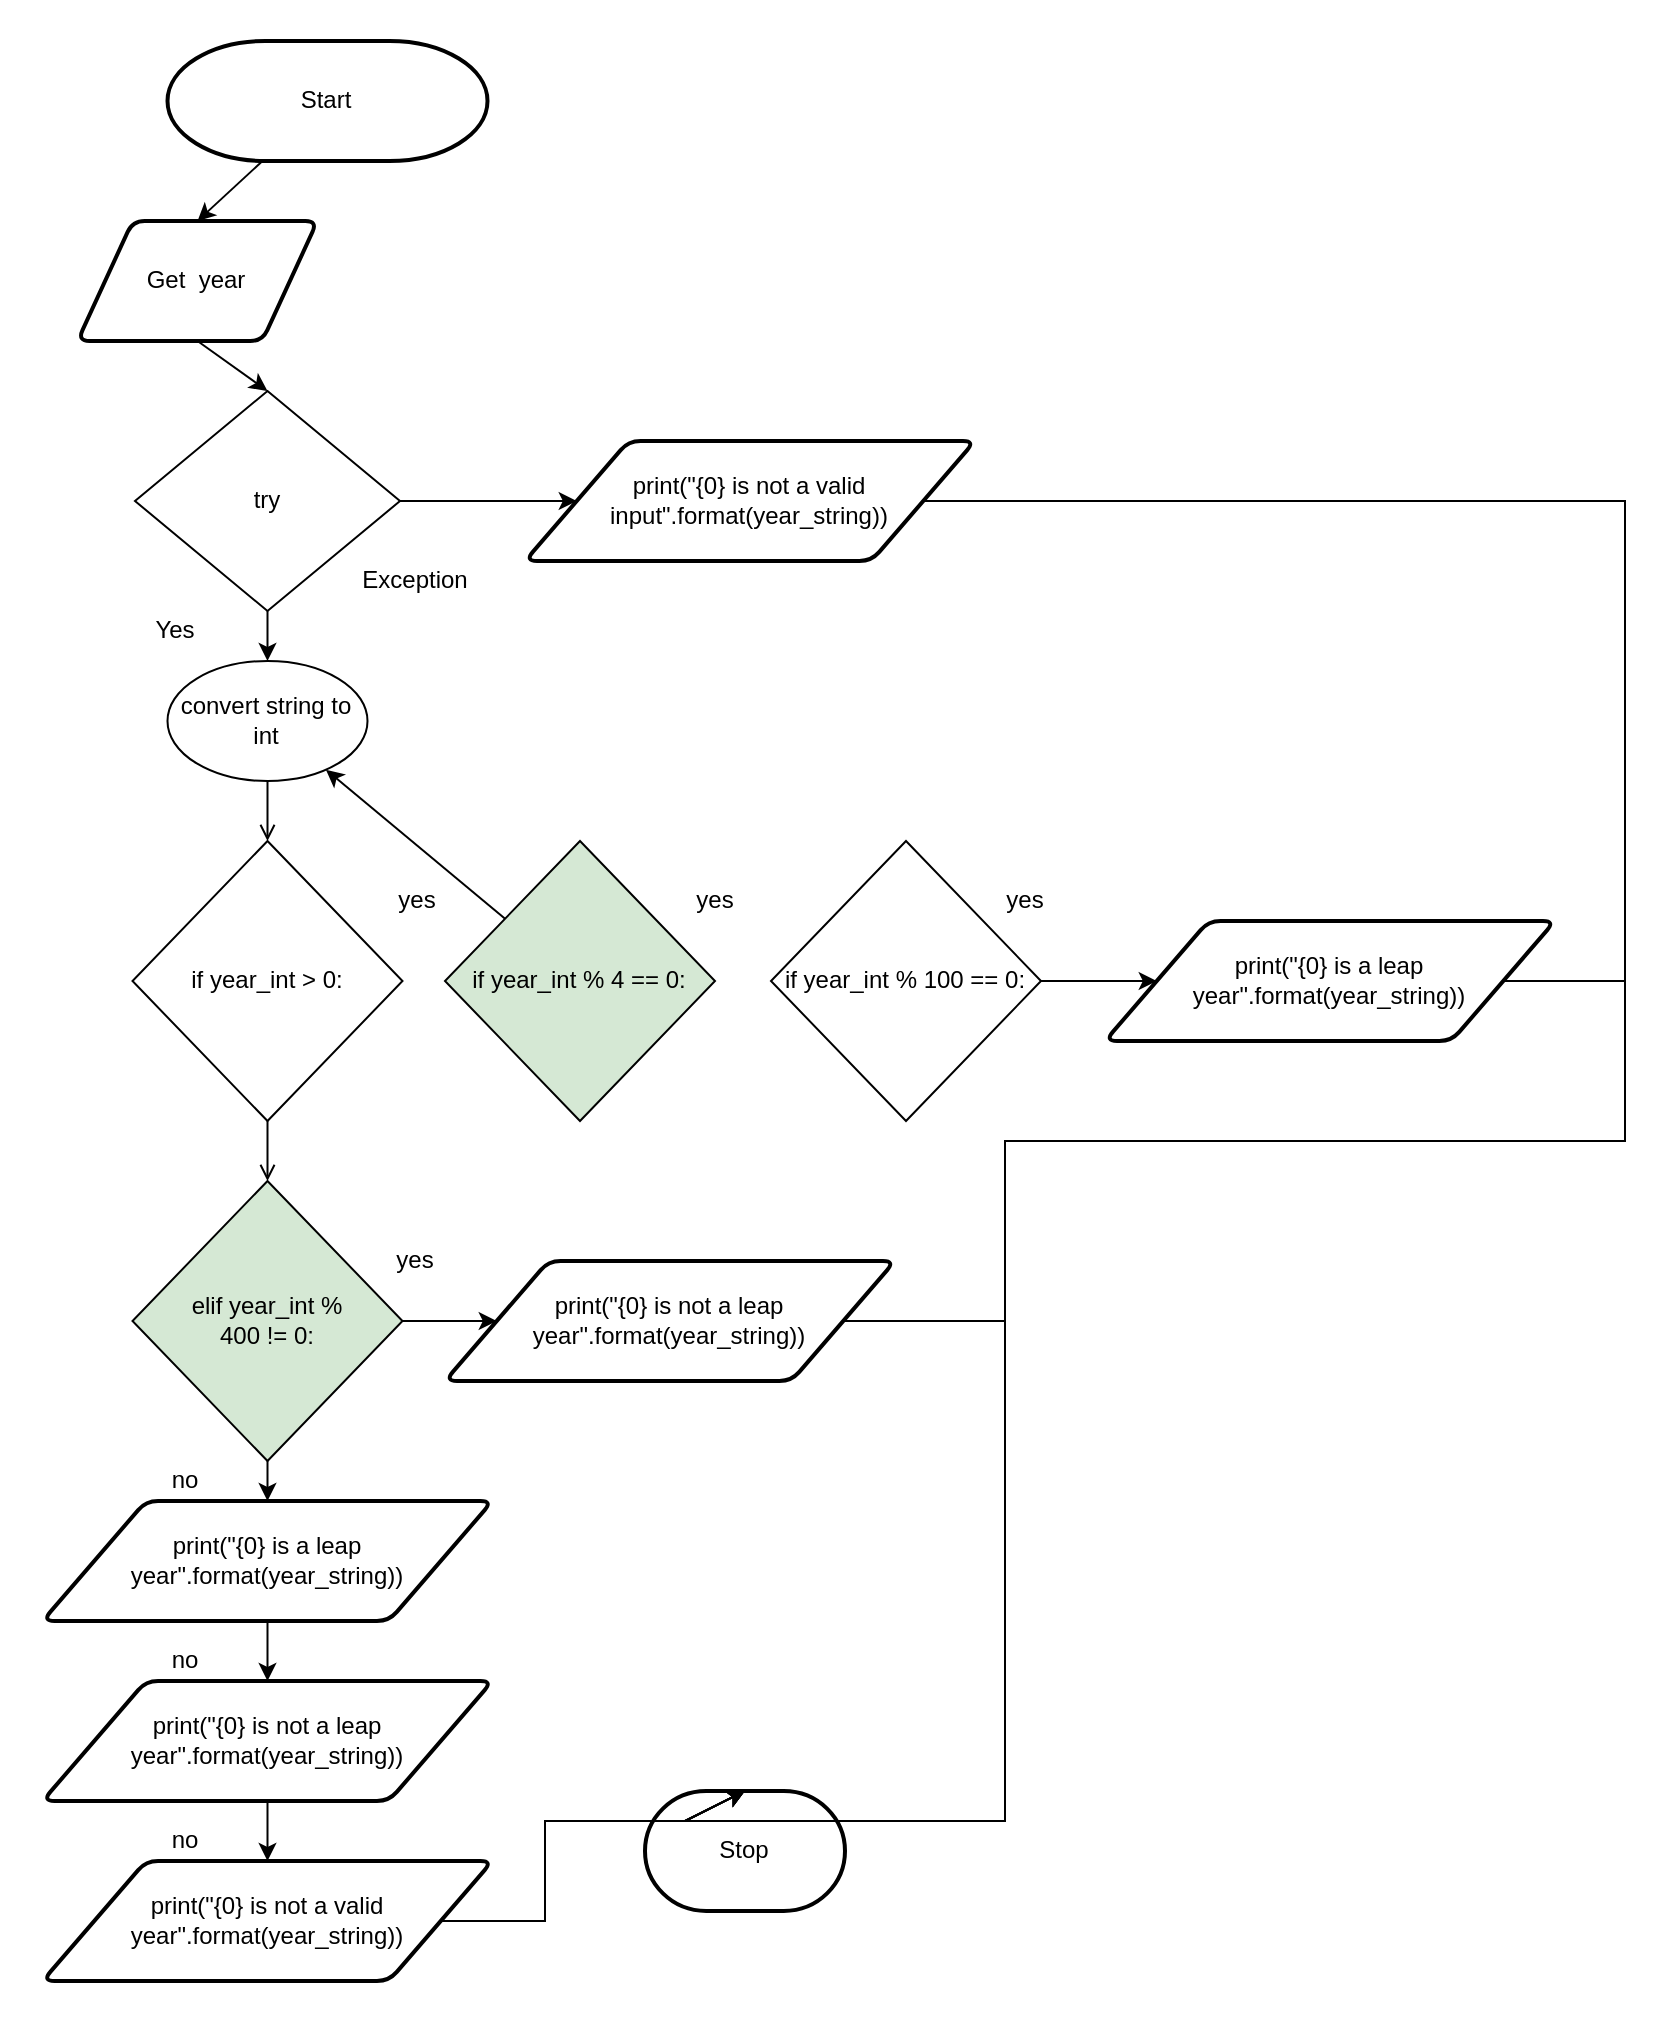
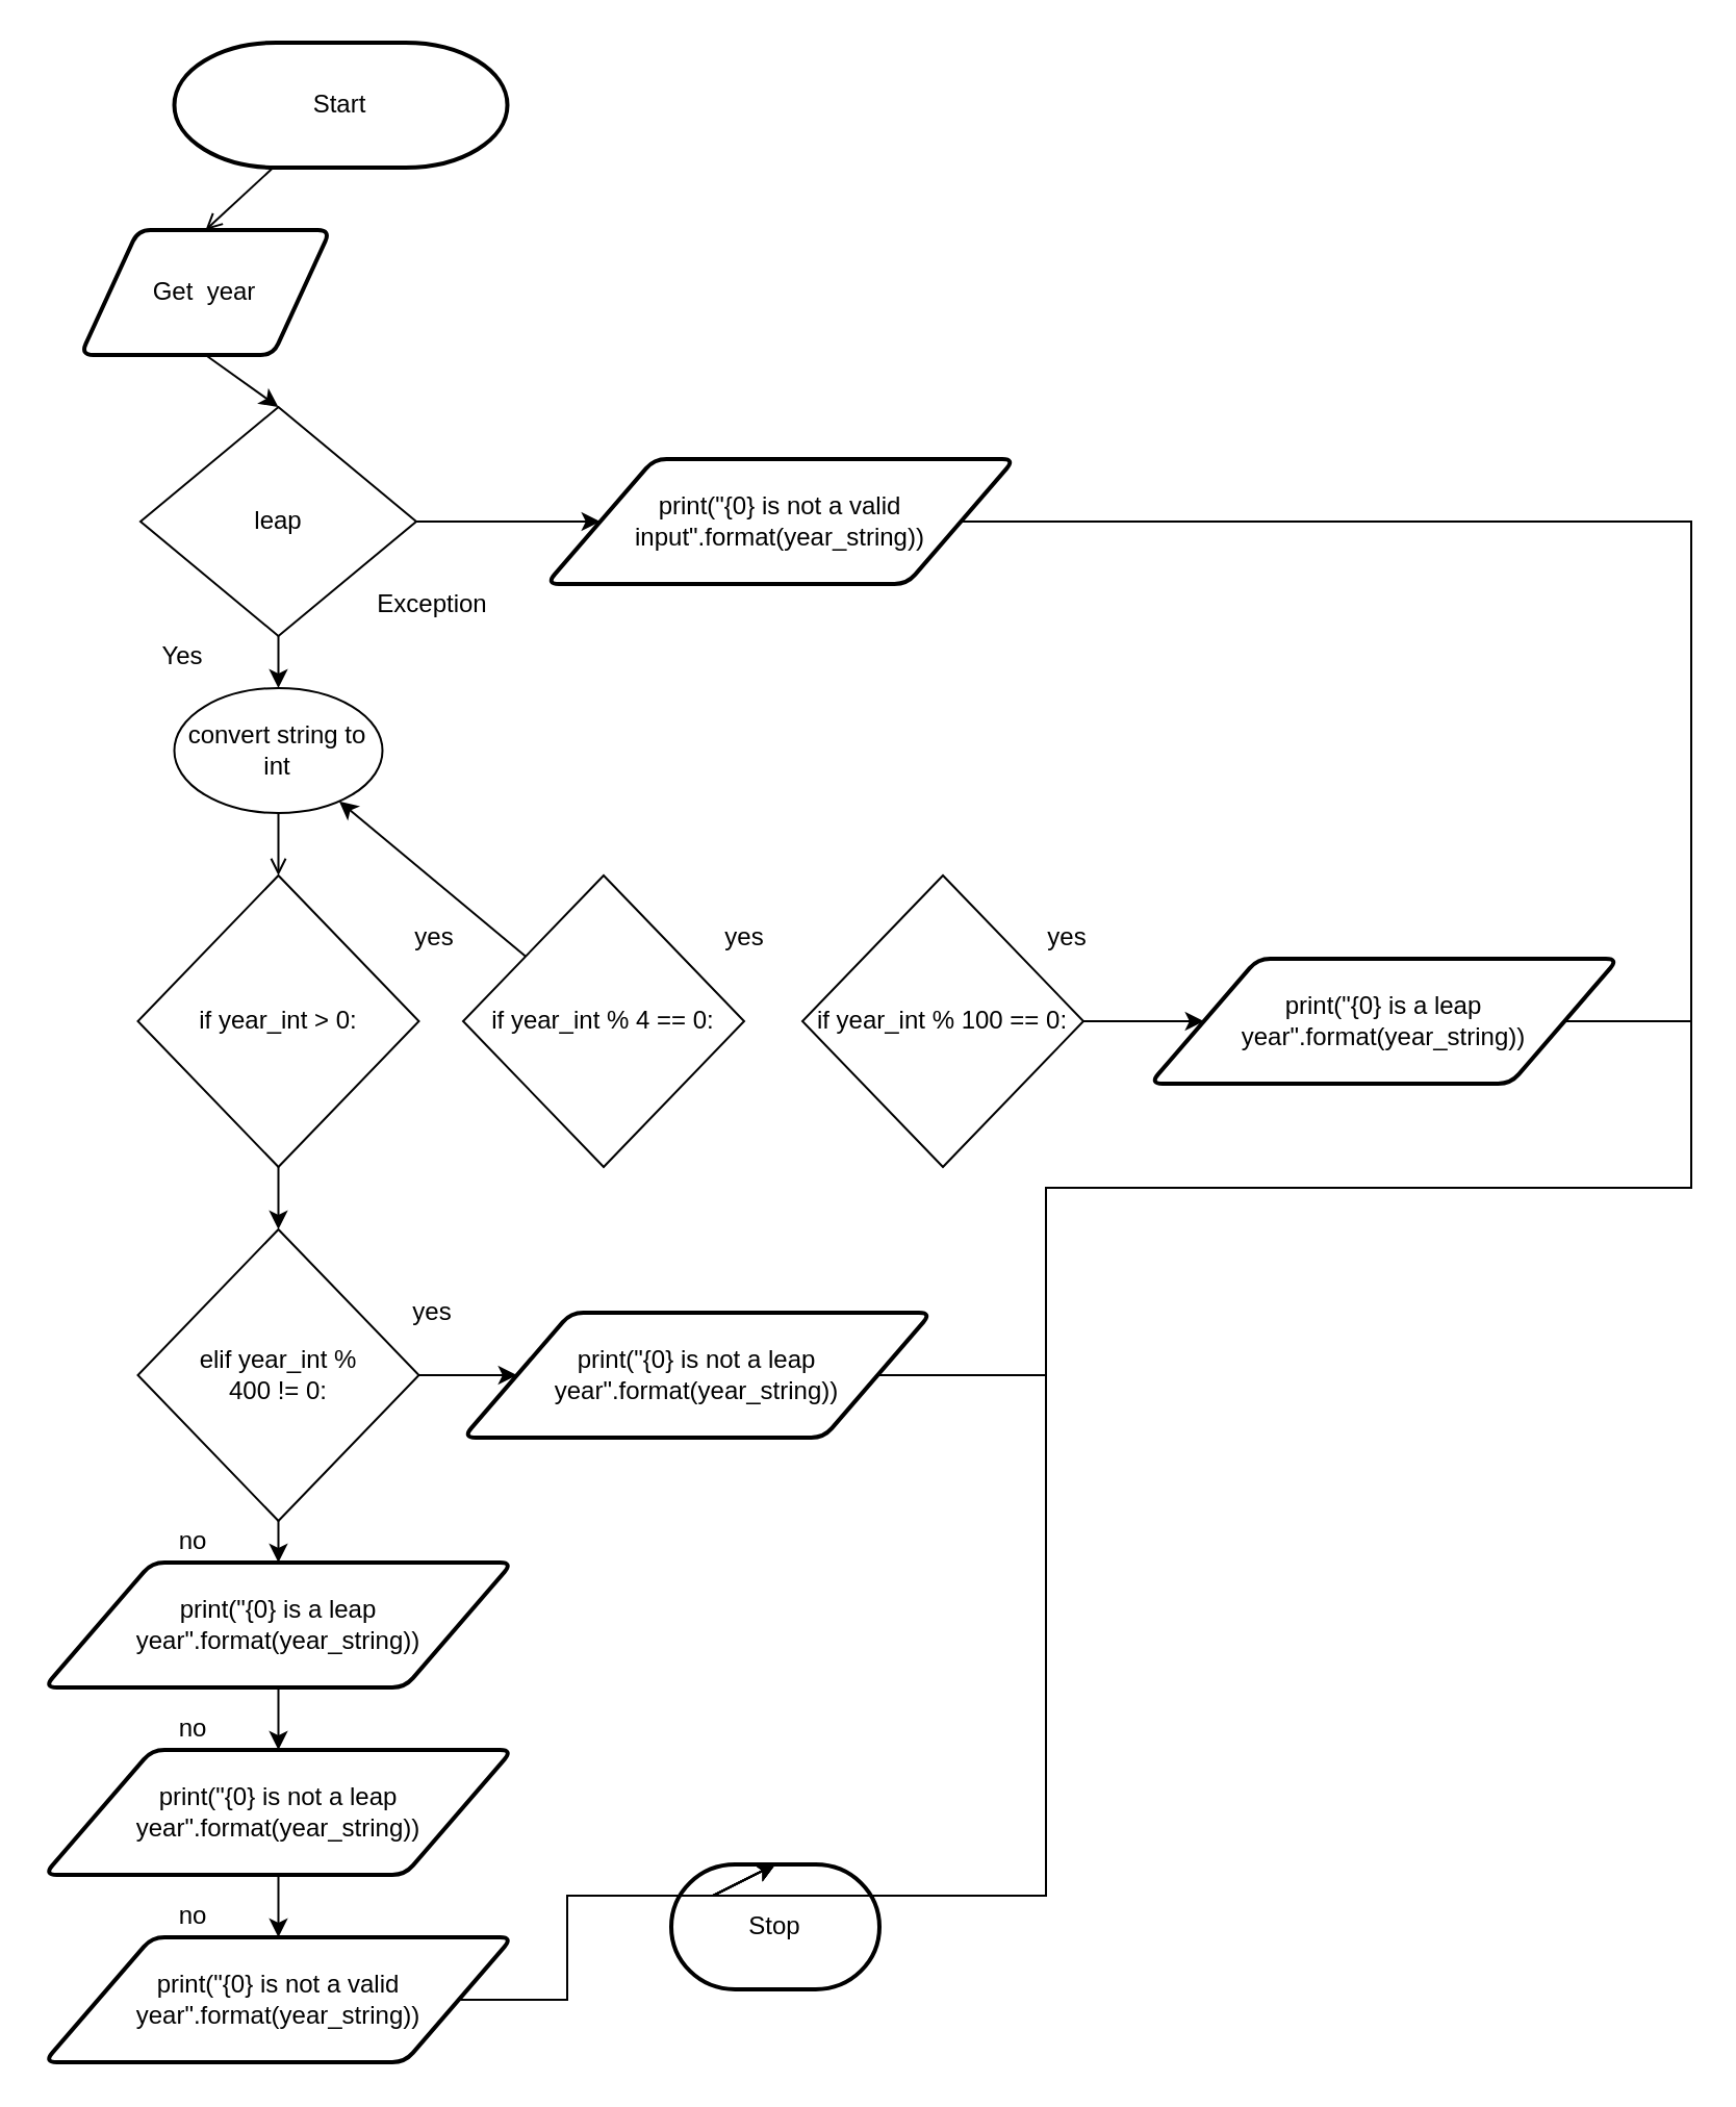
- <mxCell id="2" style="edgeStyle=none;html=1;entryX=0.5;entryY=0;entryDx=0;entryDy=0;" parent="1" source="3" target="6" edge="1"><mxGeometry relative="1" as="geometry"><mxPoint x="72" y="170" as="targetPoint" /></mxGeometry></mxCell>
+ <mxCell id="2" style="edgeStyle=none;html=1;entryX=0.5;entryY=0;entryDx=0;entryDy=0;endArrow=open;" parent="1" source="3" target="6" edge="1"><mxGeometry relative="1" as="geometry"><mxPoint x="72" y="170" as="targetPoint" /></mxGeometry></mxCell>
- <mxCell id="8" value="try" style="rhombus;whiteSpace=wrap;html=1;" parent="1" vertex="1"><mxGeometry x="67" y="195" width="132.5" height="110" as="geometry" /></mxCell>
+ <mxCell id="8" value="leap" style="rhombus;whiteSpace=wrap;html=1;" parent="1" vertex="1"><mxGeometry x="67" y="195" width="132.5" height="110" as="geometry" /></mxCell>
- <mxCell id="19" value="if year_int % 4 == 0:" style="rhombus;whiteSpace=wrap;html=1;fillColor=#d5e8d4;" vertex="1" parent="1"><mxGeometry x="222" y="420" width="135" height="140" as="geometry" /></mxCell>
+ <mxCell id="19" value="if year_int % 4 == 0:" style="rhombus;whiteSpace=wrap;html=1;" vertex="1" parent="1"><mxGeometry x="222" y="420" width="135" height="140" as="geometry" /></mxCell>
- <mxCell id="13" style="edgeStyle=none;rounded=0;html=1;entryX=0.5;entryY=0;entryDx=0;entryDy=0;elbow=vertical;endArrow=open;" edge="1" parent="1" source="14" target="27"><mxGeometry relative="1" as="geometry" /></mxCell>
+ <mxCell id="13" style="edgeStyle=none;rounded=0;html=1;entryX=0.5;entryY=0;entryDx=0;entryDy=0;elbow=vertical;" edge="1" parent="1" source="14" target="27"><mxGeometry relative="1" as="geometry" /></mxCell>
- <mxCell id="27" value="elif year_int % &lt;br&gt;400 != 0:" style="rhombus;whiteSpace=wrap;html=1;fillColor=#d5e8d4;" vertex="1" parent="1"><mxGeometry x="65.75" y="590" width="135" height="140" as="geometry" /></mxCell>
+ <mxCell id="27" value="elif year_int % &lt;br&gt;400 != 0:" style="rhombus;whiteSpace=wrap;html=1;" vertex="1" parent="1"><mxGeometry x="65.75" y="590" width="135" height="140" as="geometry" /></mxCell>
